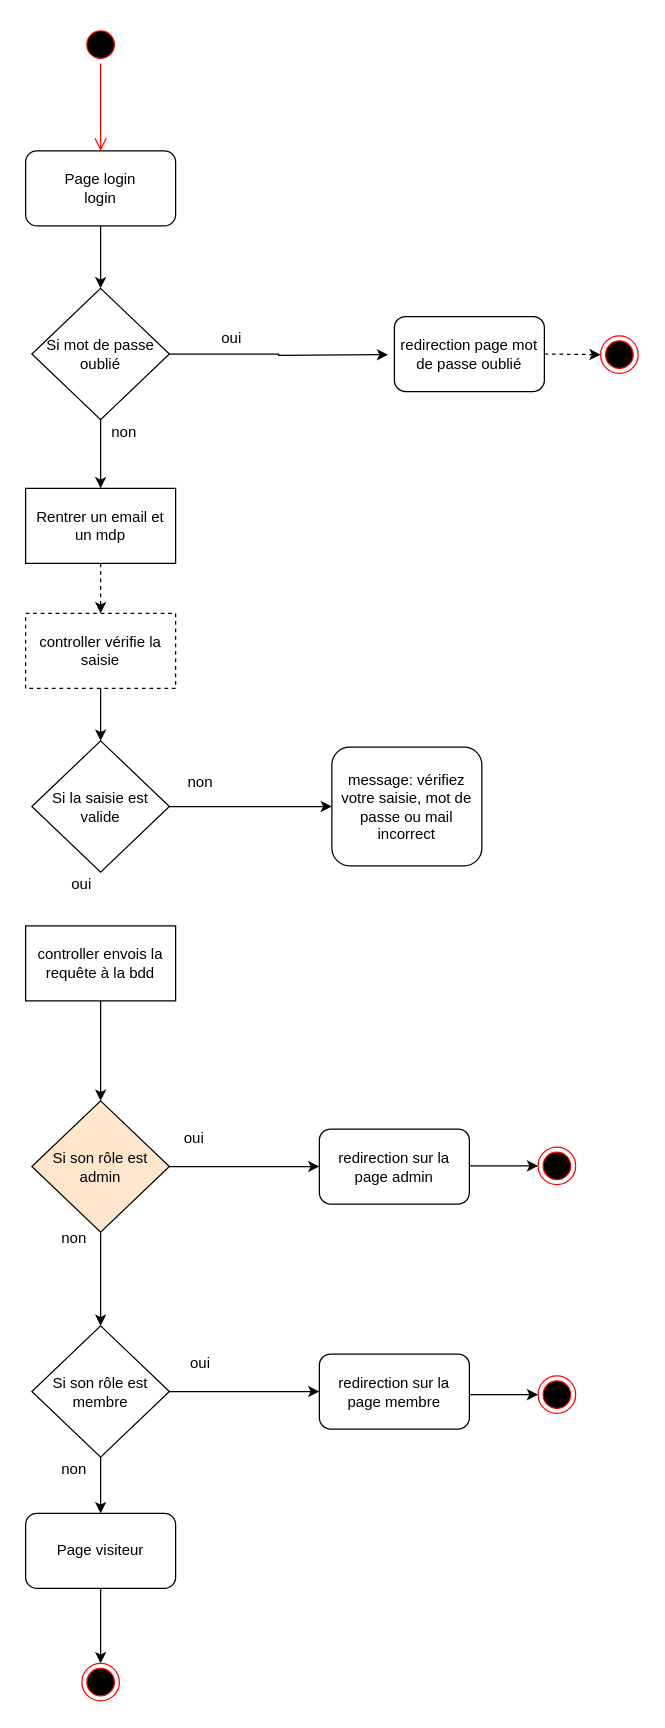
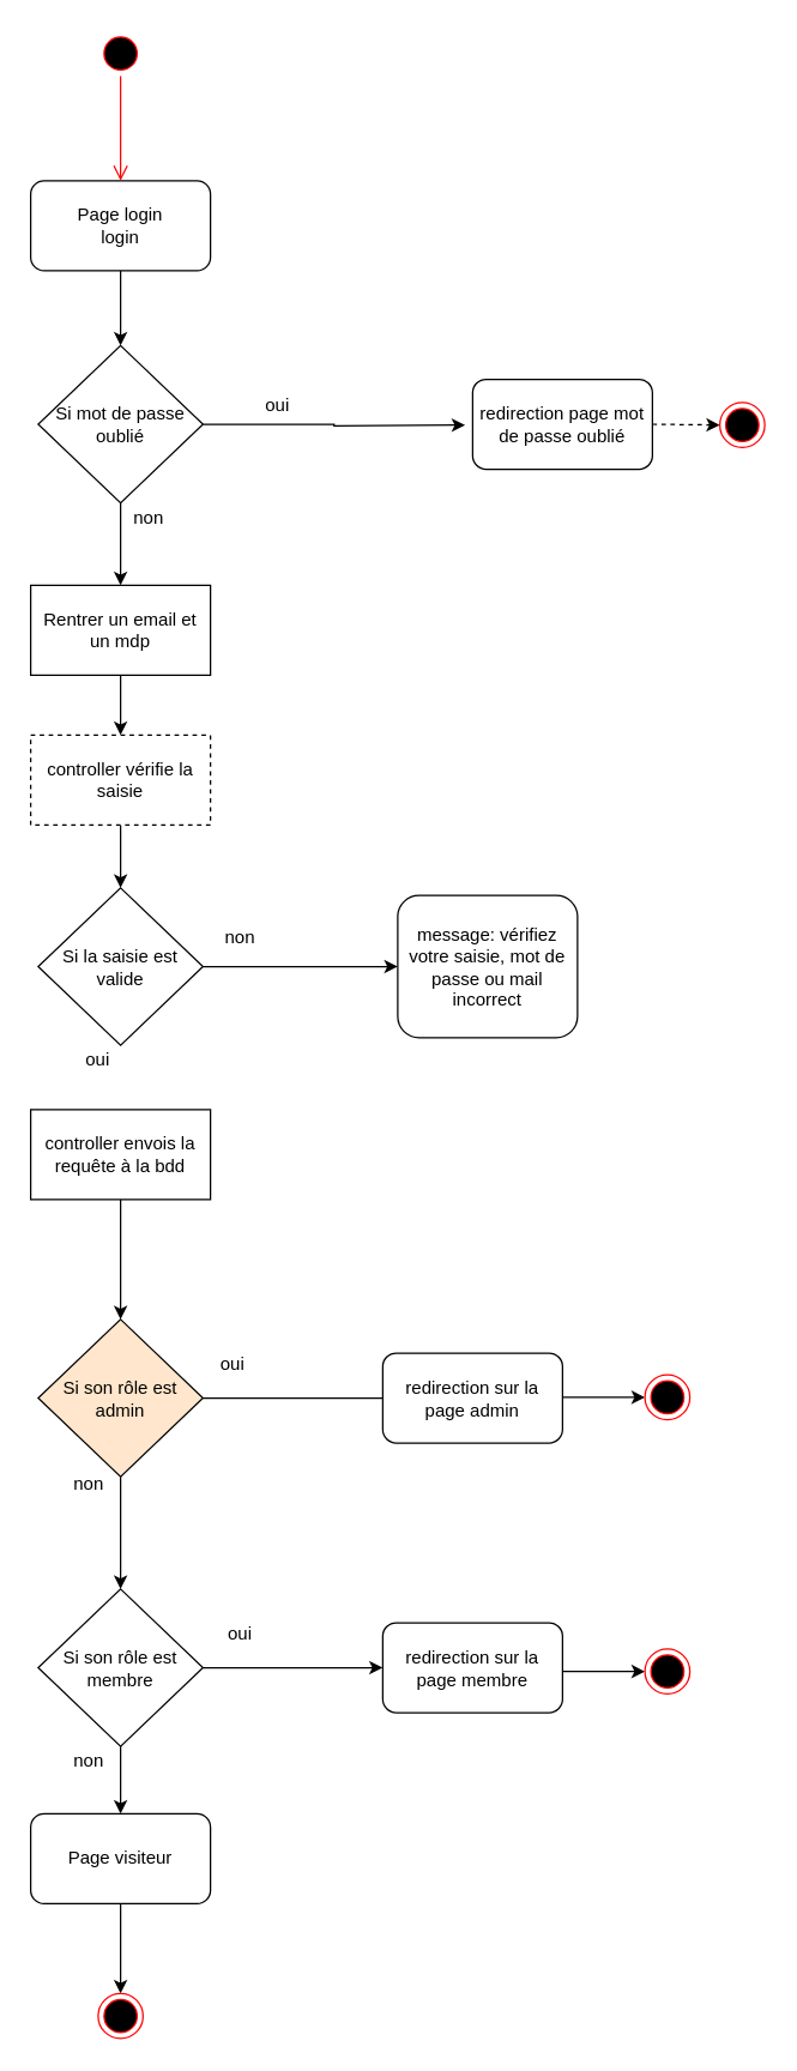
- <mxCell id="3" value="" style="edgeStyle=orthogonalEdgeStyle;rounded=0;orthogonalLoop=1;jettySize=auto;html=1;dashed=1;" parent="1" source="4" target="6" edge="1"><mxGeometry relative="1" as="geometry" /></mxCell>
+ <mxCell id="3" value="" style="edgeStyle=orthogonalEdgeStyle;rounded=0;orthogonalLoop=1;jettySize=auto;html=1;" parent="1" source="4" target="6" edge="1"><mxGeometry relative="1" as="geometry" /></mxCell>
- <mxCell id="18" value="" style="edgeStyle=orthogonalEdgeStyle;rounded=0;orthogonalLoop=1;jettySize=auto;html=1;" parent="1" source="19" target="23" edge="1"><mxGeometry relative="1" as="geometry" /></mxCell>
+ <mxCell id="18" value="" style="edgeStyle=orthogonalEdgeStyle;rounded=0;orthogonalLoop=1;jettySize=auto;html=1;endArrow=none;" parent="1" source="19" target="23" edge="1"><mxGeometry relative="1" as="geometry" /></mxCell>
